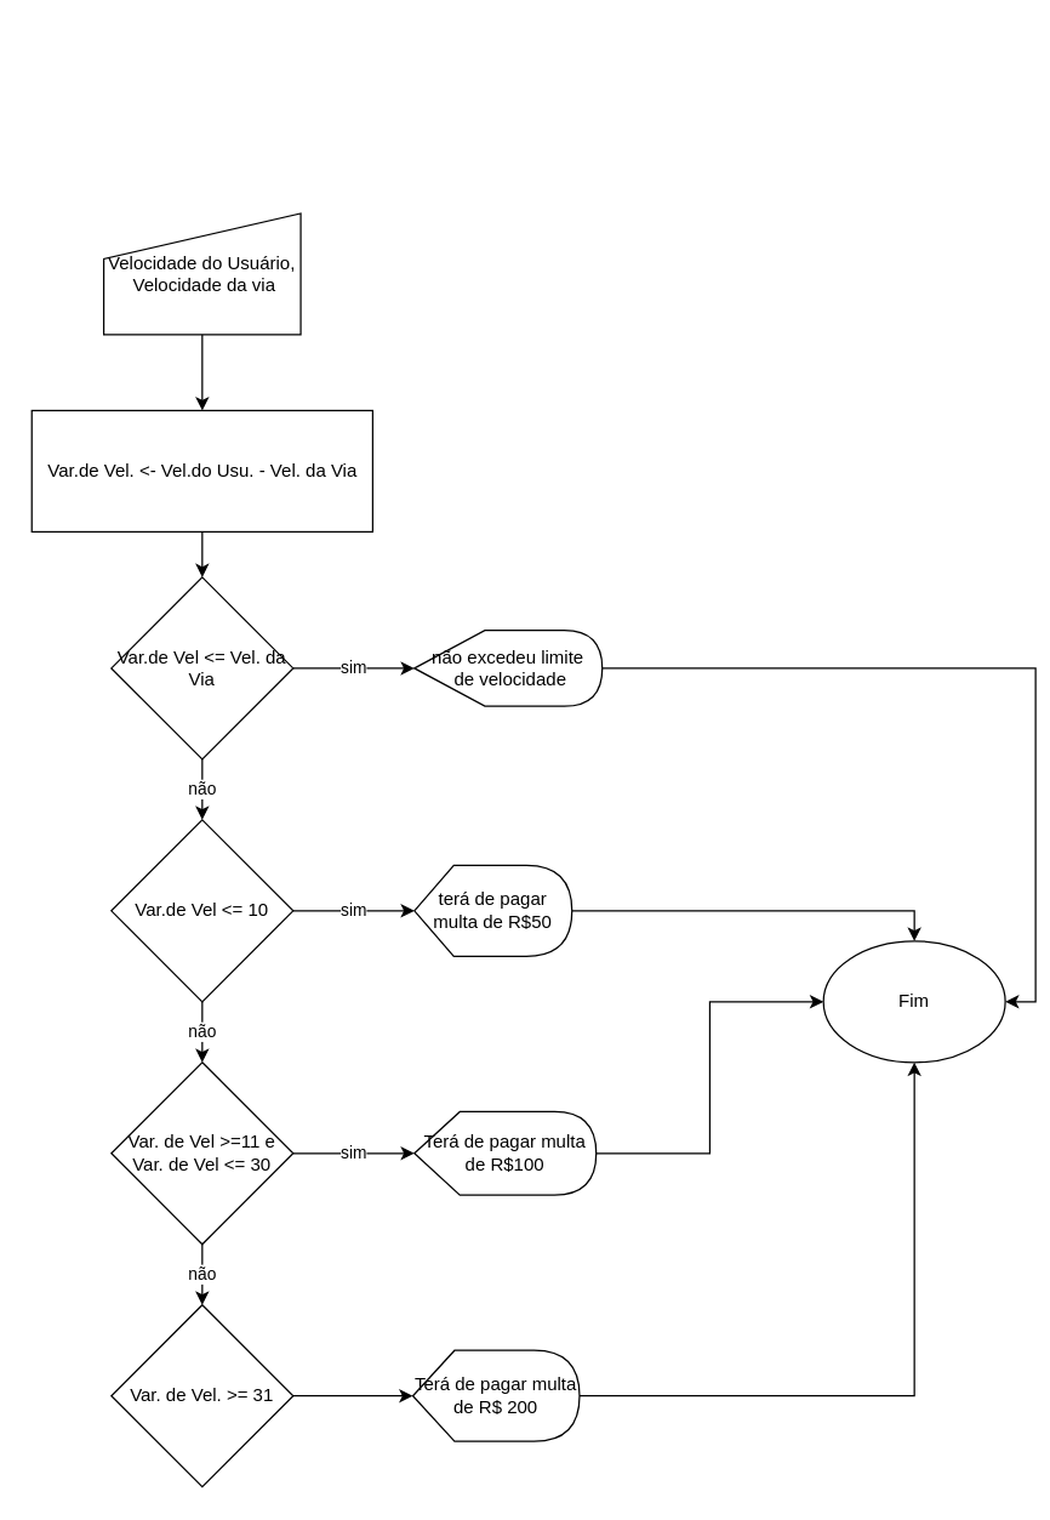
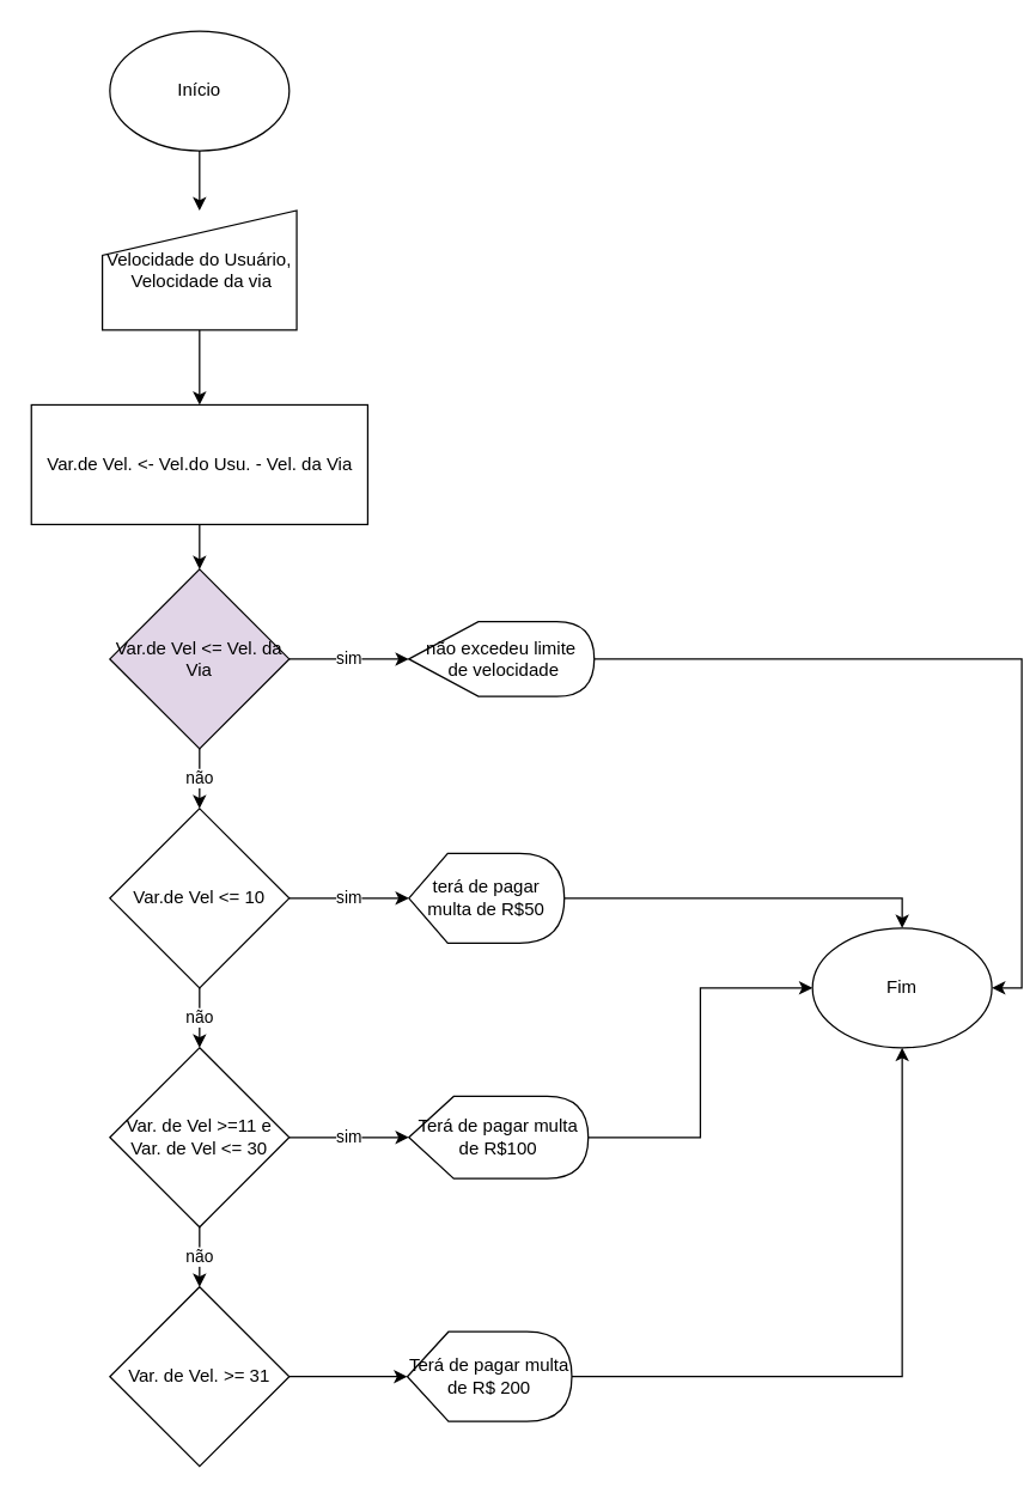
+ <mxCell id="3" value="Início" style="ellipse;whiteSpace=wrap;html=1;" vertex="1" parent="1"><mxGeometry x="73" y="20" width="120" height="80" as="geometry" /></mxCell>
+ <mxCell id="2" value="" style="edgeStyle=orthogonalEdgeStyle;rounded=0;orthogonalLoop=1;jettySize=auto;html=1;" edge="1" parent="1" source="3" target="5"><mxGeometry relative="1" as="geometry" /></mxCell>
- <mxCell id="10" value="Var.de Vel &amp;lt;= Vel. da Via" style="rhombus;whiteSpace=wrap;html=1;rounded=0;" vertex="1" parent="1"><mxGeometry x="73" y="380" width="120" height="120" as="geometry" /></mxCell>
+ <mxCell id="10" value="Var.de Vel &amp;lt;= Vel. da Via" style="rhombus;whiteSpace=wrap;html=1;rounded=0;fillColor=#e1d5e7;" vertex="1" parent="1"><mxGeometry x="73" y="380" width="120" height="120" as="geometry" /></mxCell>
